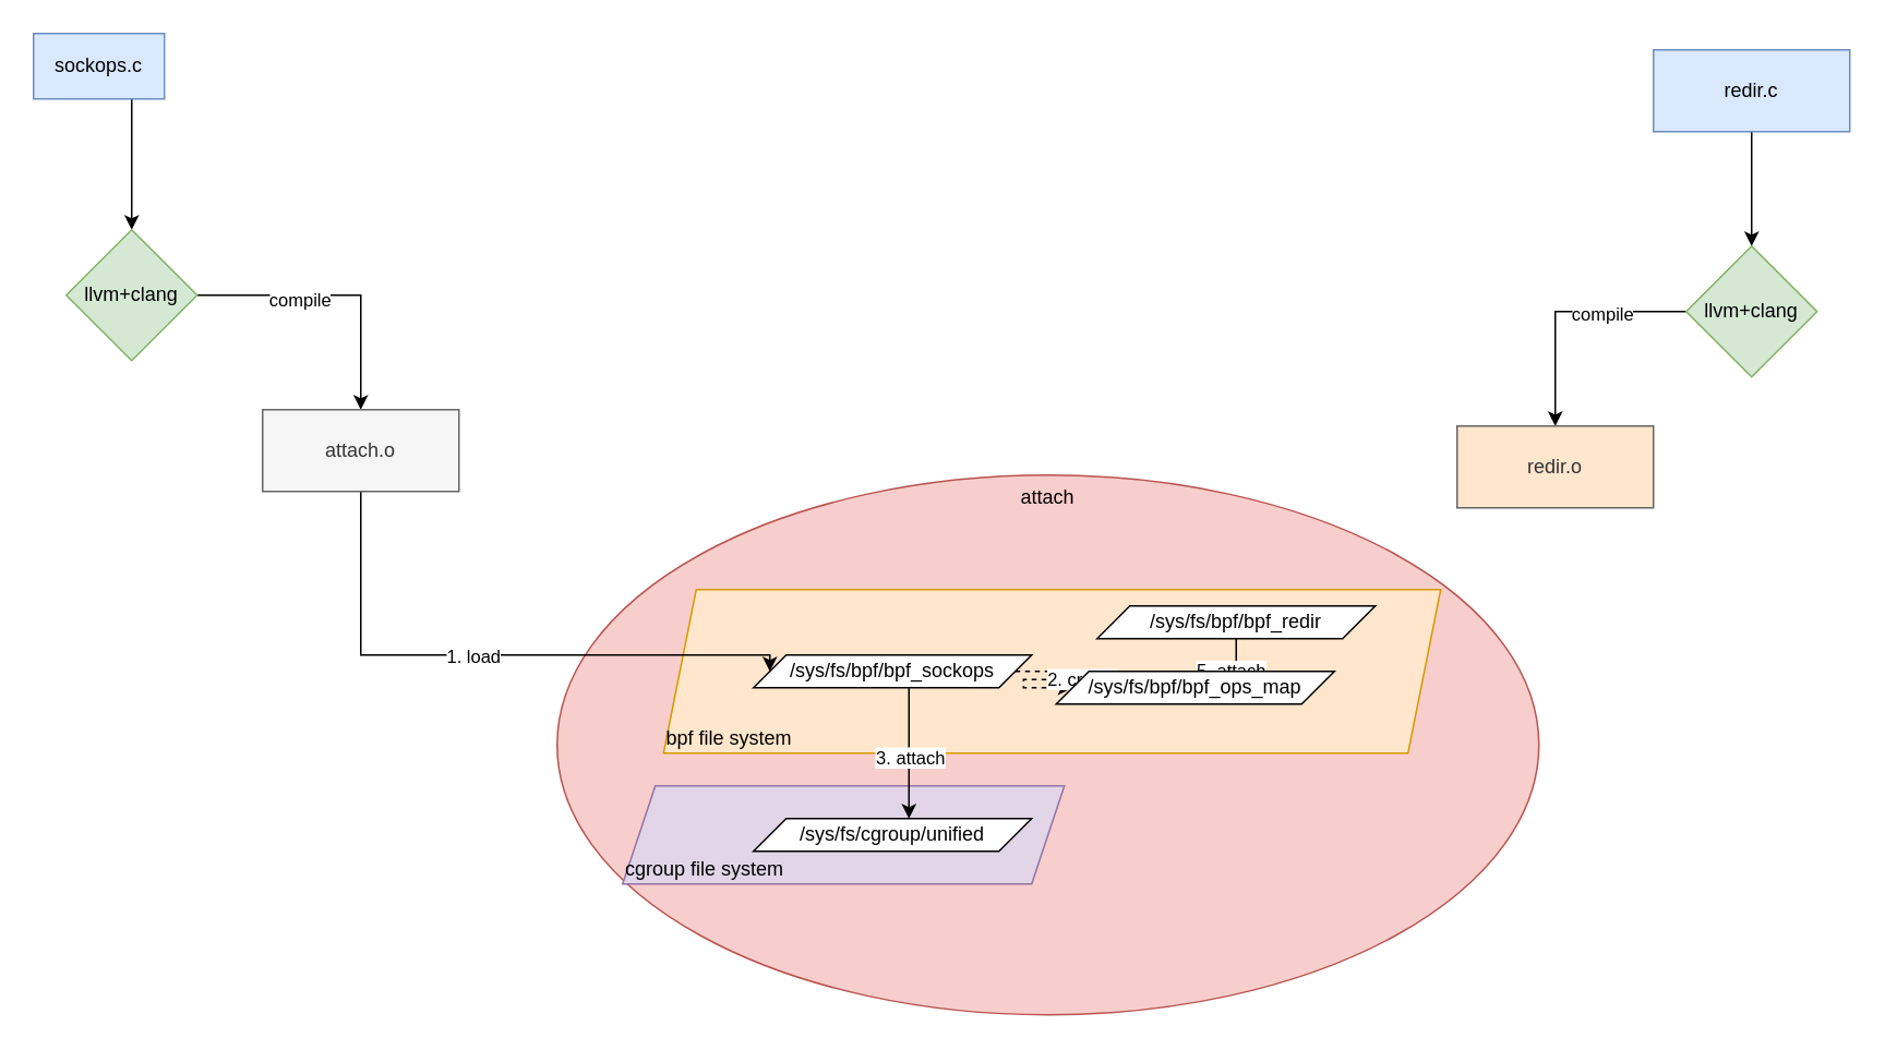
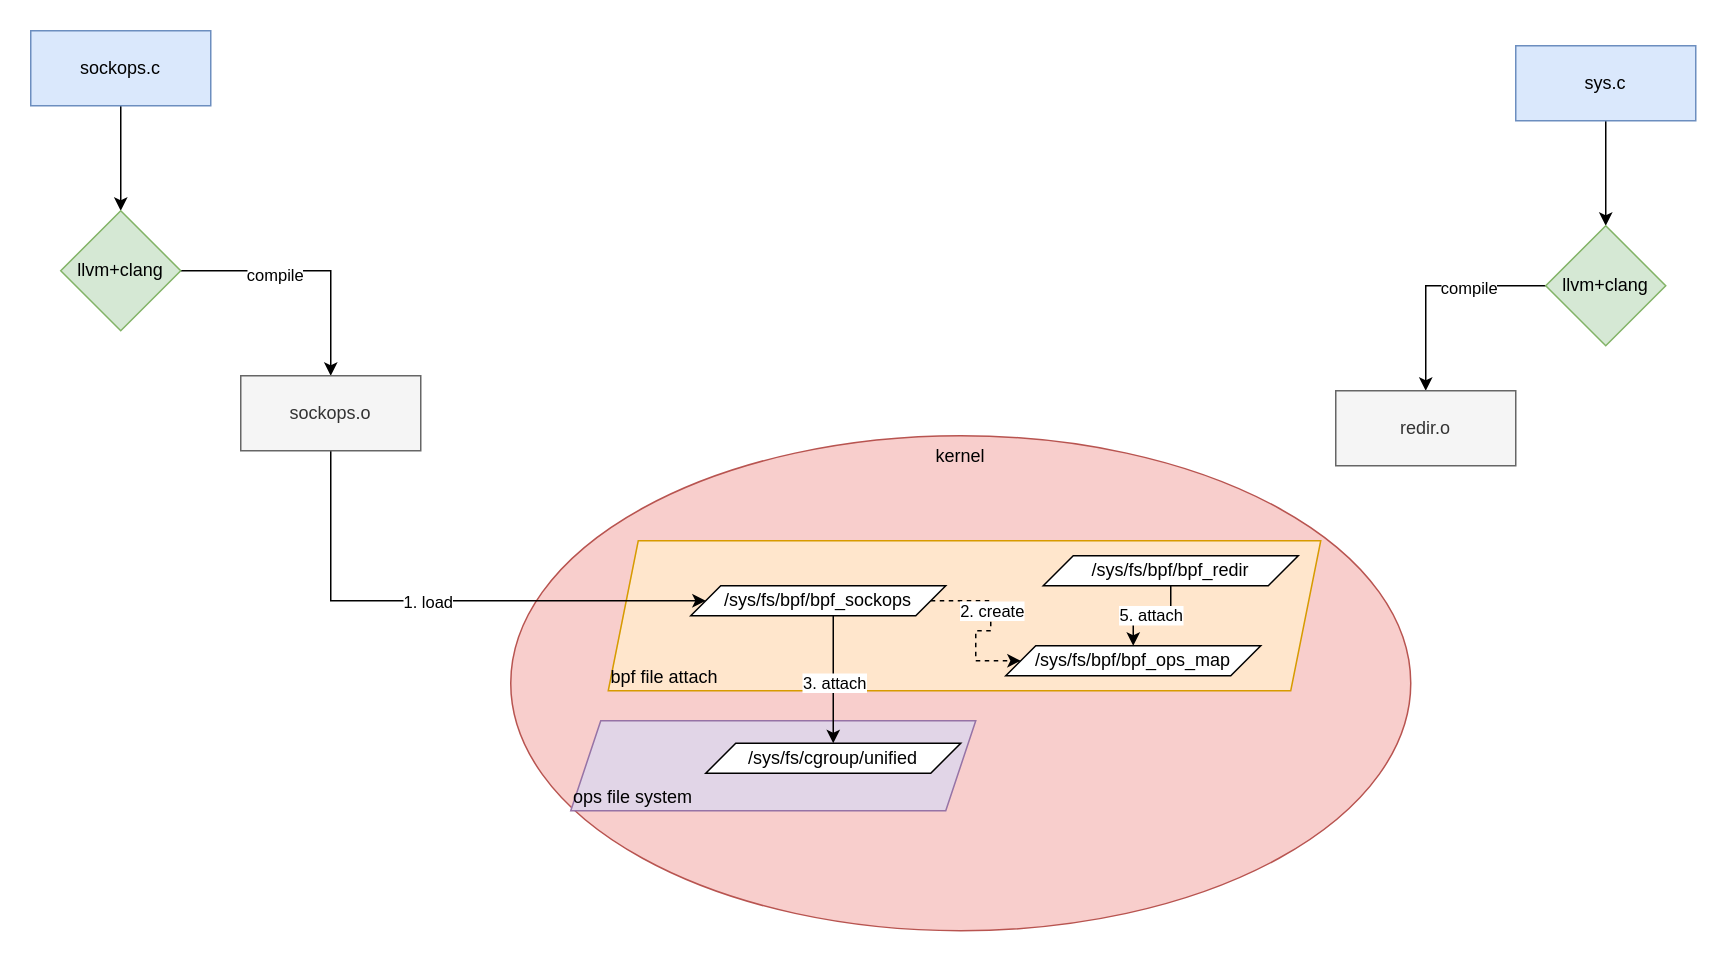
- <mxCell id="5" value="sockops.c" style="rounded=0;whiteSpace=wrap;html=1;fillColor=#dae8fc;strokeColor=#6c8ebf;" vertex="1" parent="1"><mxGeometry x="20" y="20" width="80" height="40" as="geometry" /></mxCell>
+ <mxCell id="5" value="sockops.c" style="rounded=0;whiteSpace=wrap;html=1;fillColor=#dae8fc;strokeColor=#6c8ebf;" vertex="1" parent="1"><mxGeometry x="20" y="20" width="120" height="50" as="geometry" /></mxCell>
- <mxCell id="17" value="redir.c" style="rounded=0;whiteSpace=wrap;html=1;fillColor=#dae8fc;strokeColor=#6c8ebf;horizontal=1;" vertex="1" parent="1"><mxGeometry x="1010" y="30" width="120" height="50" as="geometry" /></mxCell>
+ <mxCell id="17" value="sys.c" style="rounded=0;whiteSpace=wrap;html=1;fillColor=#dae8fc;strokeColor=#6c8ebf;horizontal=1;" vertex="1" parent="1"><mxGeometry x="1010" y="30" width="120" height="50" as="geometry" /></mxCell>
- <mxCell id="15" value="attach.o" style="rounded=0;whiteSpace=wrap;html=1;fillColor=#f5f5f5;strokeColor=#666666;fontColor=#333333;" vertex="1" parent="1"><mxGeometry x="160" y="250" width="120" height="50" as="geometry" /></mxCell>
+ <mxCell id="15" value="sockops.o" style="rounded=0;whiteSpace=wrap;html=1;fillColor=#f5f5f5;strokeColor=#666666;fontColor=#333333;" vertex="1" parent="1"><mxGeometry x="160" y="250" width="120" height="50" as="geometry" /></mxCell>
- <mxCell id="21" value="redir.o" style="rounded=0;whiteSpace=wrap;html=1;fillColor=#ffe6cc;strokeColor=#666666;fontColor=#333333;" vertex="1" parent="1"><mxGeometry x="890" y="260" width="120" height="50" as="geometry" /></mxCell>
+ <mxCell id="21" value="redir.o" style="rounded=0;whiteSpace=wrap;html=1;fillColor=#f5f5f5;strokeColor=#666666;fontColor=#333333;" vertex="1" parent="1"><mxGeometry x="890" y="260" width="120" height="50" as="geometry" /></mxCell>
- <mxCell id="2" value="attach" style="ellipse;whiteSpace=wrap;html=1;verticalAlign=top;fillColor=#f8cecc;strokeColor=#b85450;" vertex="1" parent="1"><mxGeometry x="340" y="290" width="600" height="330" as="geometry" /></mxCell>
+ <mxCell id="2" value="kernel" style="ellipse;whiteSpace=wrap;html=1;verticalAlign=top;fillColor=#f8cecc;strokeColor=#b85450;" vertex="1" parent="1"><mxGeometry x="340" y="290" width="600" height="330" as="geometry" /></mxCell>
- <mxCell id="23" value="/sys/fs/bpf/bpf_redir" style="shape=parallelogram;perimeter=parallelogramPerimeter;whiteSpace=wrap;html=1;fixedSize=1;align=center;" vertex="1" parent="1"><mxGeometry x="670" y="370" width="170" height="20" as="geometry" /></mxCell>
+ <mxCell id="23" value="/sys/fs/bpf/bpf_redir" style="shape=parallelogram;perimeter=parallelogramPerimeter;whiteSpace=wrap;html=1;fixedSize=1;align=center;" vertex="1" parent="1"><mxGeometry x="695" y="370" width="170" height="20" as="geometry" /></mxCell>
- <mxCell id="26" value="/sys/fs/bpf/bpf_sockops" style="shape=parallelogram;perimeter=parallelogramPerimeter;whiteSpace=wrap;html=1;fixedSize=1;align=center;" vertex="1" parent="1"><mxGeometry x="460" y="400" width="170" height="20" as="geometry" /></mxCell>
+ <mxCell id="26" value="/sys/fs/bpf/bpf_sockops" style="shape=parallelogram;perimeter=parallelogramPerimeter;whiteSpace=wrap;html=1;fixedSize=1;align=center;" vertex="1" parent="1"><mxGeometry x="460" y="390" width="170" height="20" as="geometry" /></mxCell>
- <mxCell id="27" value="/sys/fs/bpf/bpf_ops_map" style="shape=parallelogram;perimeter=parallelogramPerimeter;whiteSpace=wrap;html=1;fixedSize=1;align=center;" vertex="1" parent="1"><mxGeometry x="645" y="410" width="170" height="20" as="geometry" /></mxCell>
+ <mxCell id="27" value="/sys/fs/bpf/bpf_ops_map" style="shape=parallelogram;perimeter=parallelogramPerimeter;whiteSpace=wrap;html=1;fixedSize=1;align=center;" vertex="1" parent="1"><mxGeometry x="670" y="430" width="170" height="20" as="geometry" /></mxCell>
- <mxCell id="3" value="bpf file system" style="shape=parallelogram;perimeter=parallelogramPerimeter;whiteSpace=wrap;html=1;fixedSize=1;align=left;verticalAlign=bottom;fillColor=#ffe6cc;strokeColor=#d79b00;" vertex="1" parent="1"><mxGeometry x="405" y="360" width="475" height="100" as="geometry" /></mxCell>
+ <mxCell id="3" value="bpf file attach" style="shape=parallelogram;perimeter=parallelogramPerimeter;whiteSpace=wrap;html=1;fixedSize=1;align=left;verticalAlign=bottom;fillColor=#ffe6cc;strokeColor=#d79b00;" vertex="1" parent="1"><mxGeometry x="405" y="360" width="475" height="100" as="geometry" /></mxCell>
- <mxCell id="14" value="/sys/fs/cgroup/unified" style="shape=parallelogram;perimeter=parallelogramPerimeter;whiteSpace=wrap;html=1;fixedSize=1;align=center;" vertex="1" parent="1"><mxGeometry x="460" y="500" width="170" height="20" as="geometry" /></mxCell>
+ <mxCell id="14" value="/sys/fs/cgroup/unified" style="shape=parallelogram;perimeter=parallelogramPerimeter;whiteSpace=wrap;html=1;fixedSize=1;align=center;" vertex="1" parent="1"><mxGeometry x="470" y="495" width="170" height="20" as="geometry" /></mxCell>
- <mxCell id="11" value="cgroup file system" style="shape=parallelogram;perimeter=parallelogramPerimeter;whiteSpace=wrap;html=1;fixedSize=1;verticalAlign=bottom;align=left;fillColor=#e1d5e7;strokeColor=#9673a6;" vertex="1" parent="1"><mxGeometry x="380" y="480" width="270" height="60" as="geometry" /></mxCell>
+ <mxCell id="11" value="ops file system" style="shape=parallelogram;perimeter=parallelogramPerimeter;whiteSpace=wrap;html=1;fixedSize=1;verticalAlign=bottom;align=left;fillColor=#e1d5e7;strokeColor=#9673a6;" vertex="1" parent="1"><mxGeometry x="380" y="480" width="270" height="60" as="geometry" /></mxCell>
